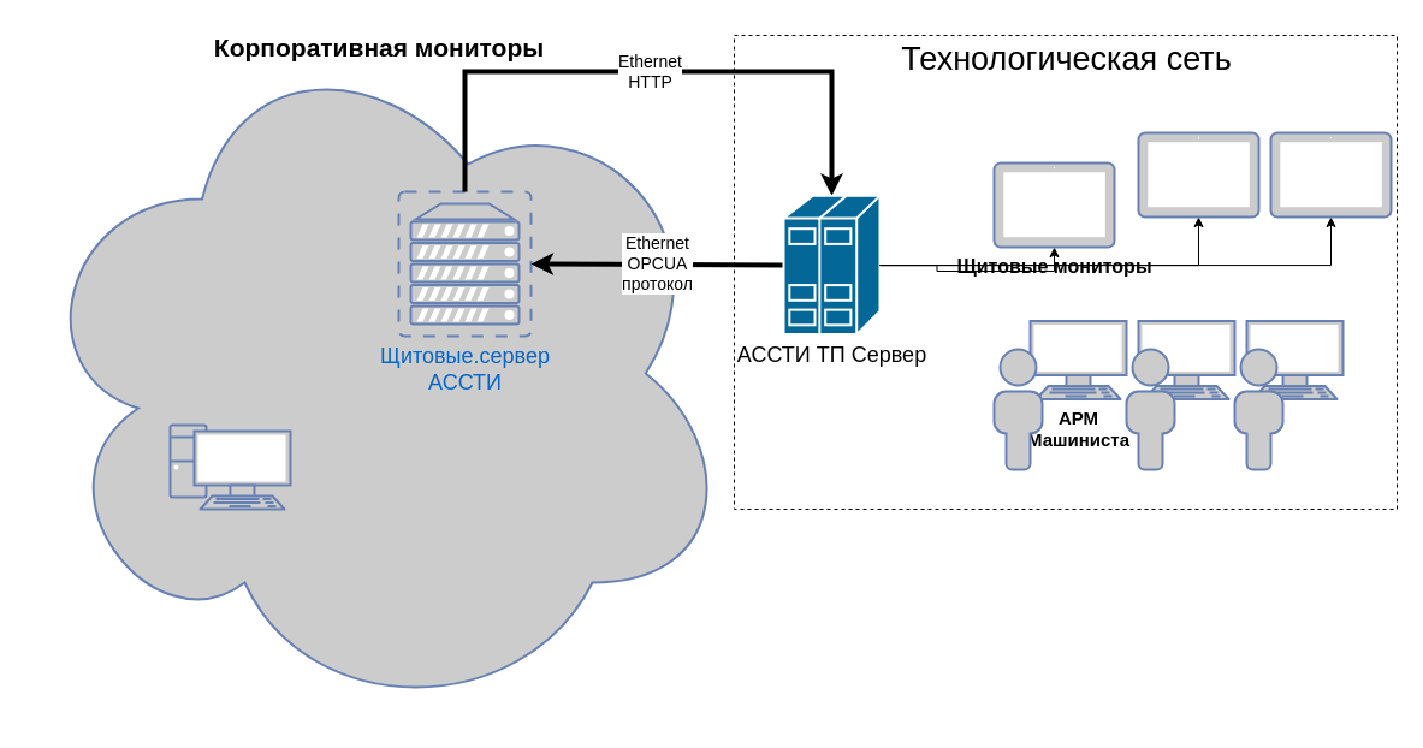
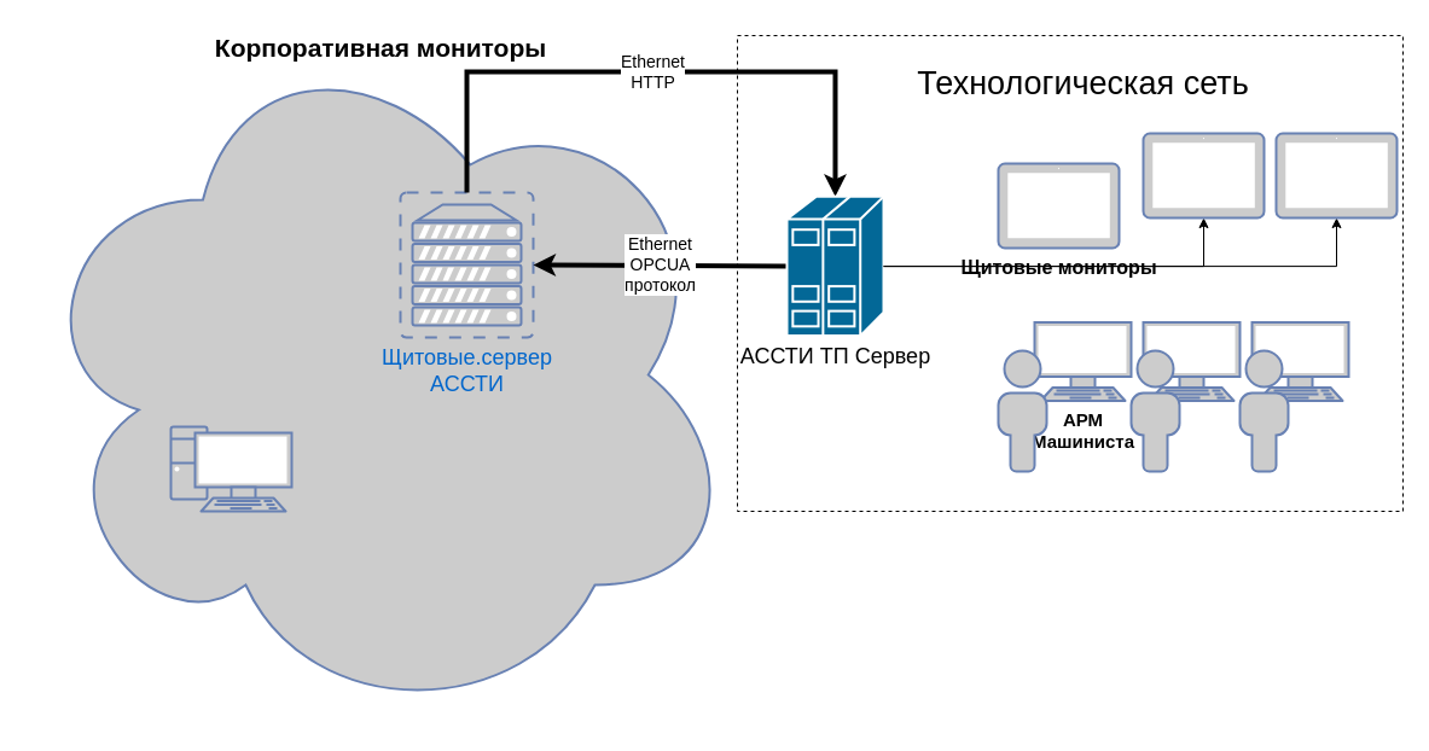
- <mxCell id="22" value="Технологическая сеть" style="text;html=1;resizable=0;autosize=1;align=center;verticalAlign=middle;points=[];fillColor=none;strokeColor=none;rounded=0;fontSize=27;" vertex="1" parent="1"><mxGeometry x="740.5" y="29" width="290" height="40" as="geometry" /></mxCell>
+ <mxCell id="22" value="Технологическая сеть" style="text;html=1;resizable=0;autosize=1;align=center;verticalAlign=middle;points=[];fillColor=none;strokeColor=none;rounded=0;fontSize=27;" vertex="1" parent="1"><mxGeometry x="750.5" y="49" width="290" height="40" as="geometry" /></mxCell>
- <mxCell id="12" style="edgeStyle=orthogonalEdgeStyle;rounded=0;orthogonalLoop=1;jettySize=auto;html=1;exitX=0.5;exitY=1;exitDx=0;exitDy=0;exitPerimeter=0;startArrow=classic;startFill=1;endArrow=none;endFill=0;" parent="7" source="13" target="8" edge="1"><mxGeometry relative="1" as="geometry"><mxPoint x="59.2" y="204.005" as="targetPoint" /></mxGeometry></mxCell>
